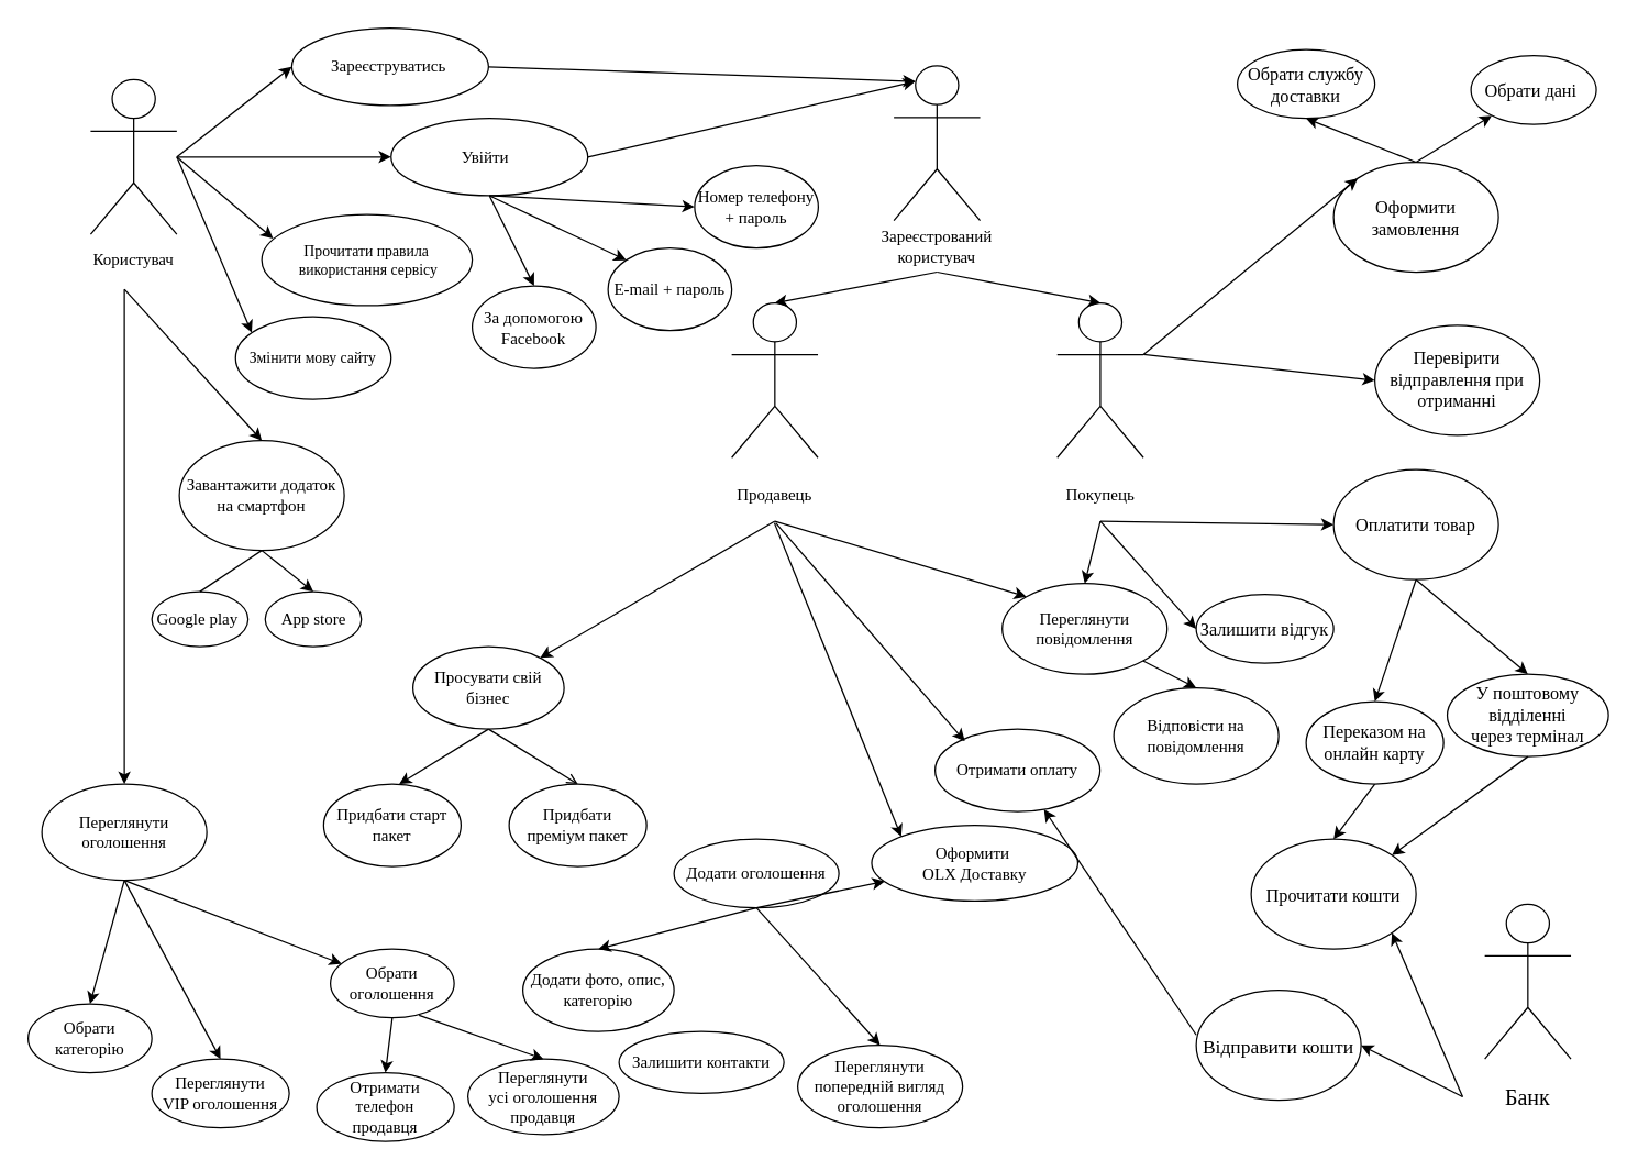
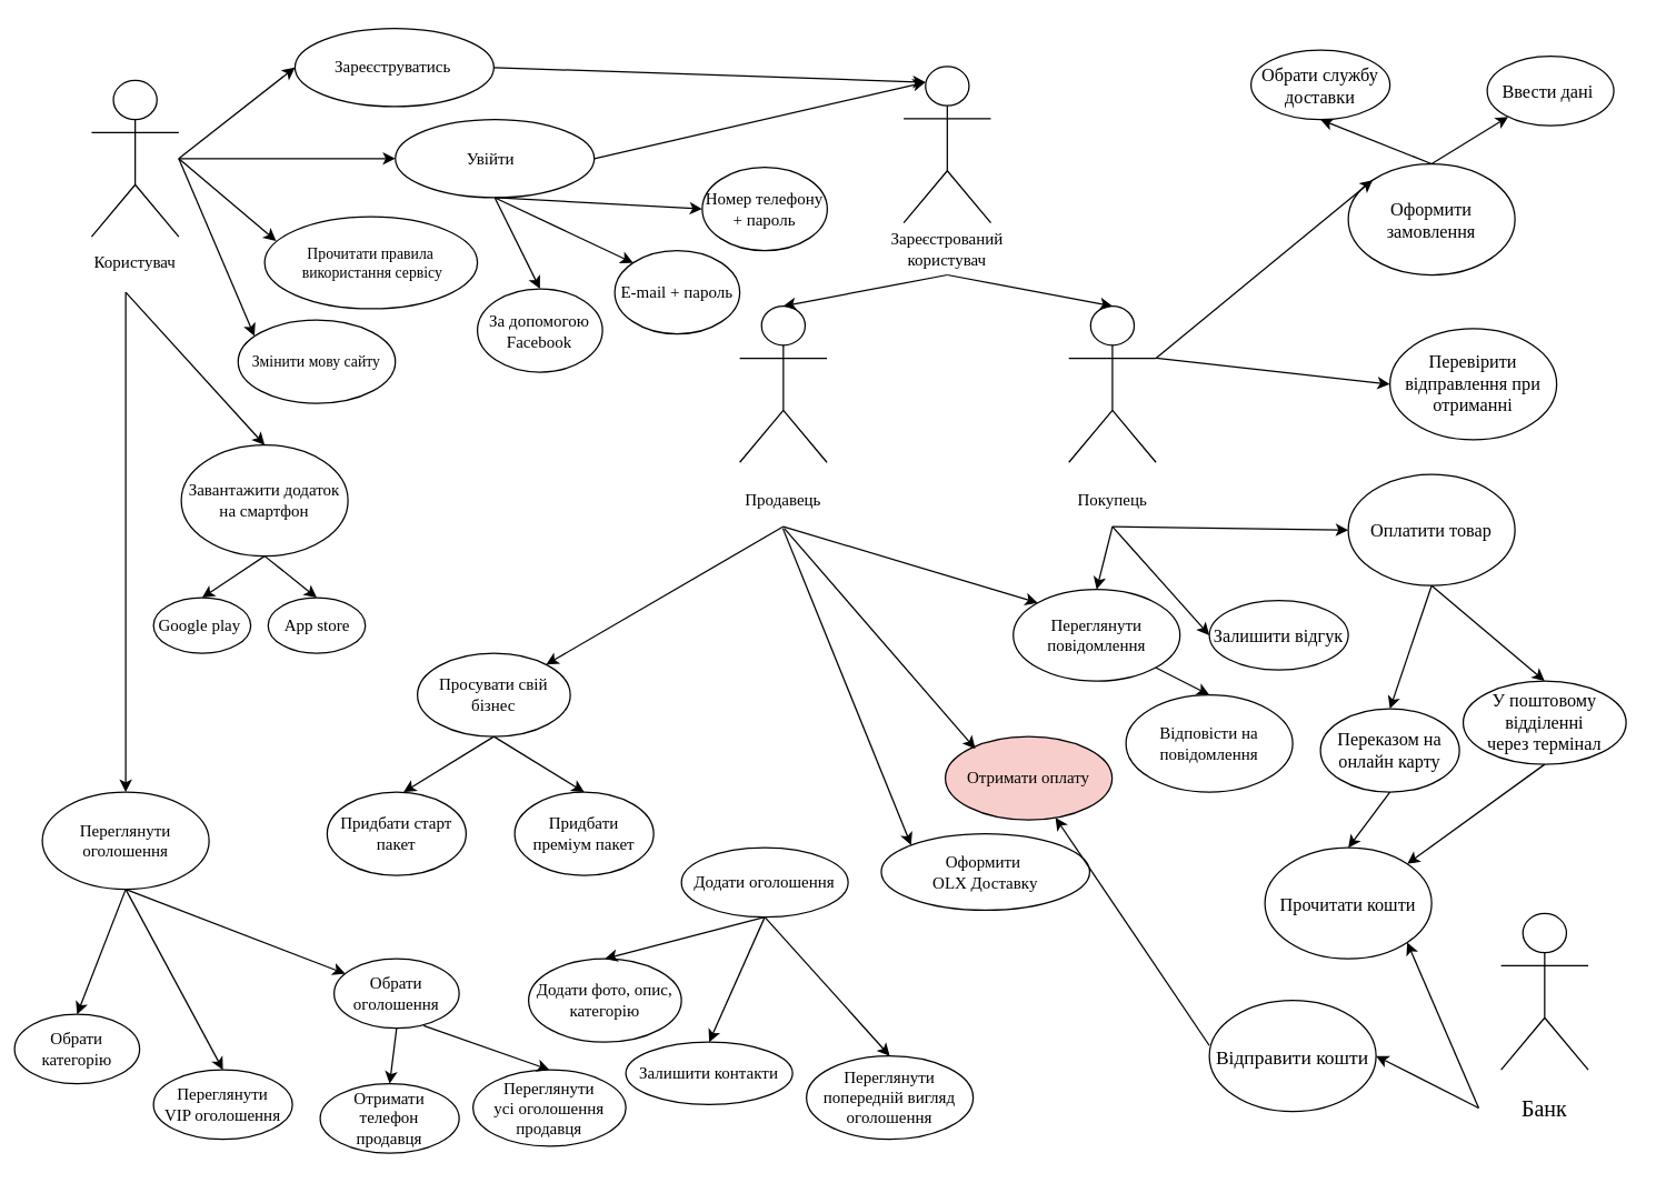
- <mxCell id="97" value="Обрати дані&amp;nbsp;" style="ellipse;whiteSpace=wrap;html=1;fontFamily=Times New Roman;fontSize=13;fontColor=#000000;" vertex="1" parent="1"><mxGeometry x="1070" y="40" width="91.13" height="50" as="geometry" /></mxCell>
+ <mxCell id="97" value="Ввести дані&amp;nbsp;" style="ellipse;whiteSpace=wrap;html=1;fontFamily=Times New Roman;fontSize=13;fontColor=#000000;" vertex="1" parent="1"><mxGeometry x="1070" y="40" width="91.13" height="50" as="geometry" /></mxCell>
- <mxCell id="29" value="" style="endArrow=none;html=1;rounded=0;fontFamily=Times New Roman;fontSize=12;fontColor=none;exitX=0.5;exitY=1;exitDx=0;exitDy=0;entryX=0.5;entryY=0;entryDx=0;entryDy=0;" edge="1" parent="1" source="18" target="27"><mxGeometry width="50" height="50" relative="1" as="geometry"><mxPoint x="250" y="490" as="sourcePoint" /><mxPoint x="300" y="440" as="targetPoint" /></mxGeometry></mxCell>
+ <mxCell id="29" value="" style="endArrow=classic;html=1;rounded=0;fontFamily=Times New Roman;fontSize=12;fontColor=none;exitX=0.5;exitY=1;exitDx=0;exitDy=0;entryX=0.5;entryY=0;entryDx=0;entryDy=0;" edge="1" parent="1" source="18" target="27"><mxGeometry width="50" height="50" relative="1" as="geometry"><mxPoint x="250" y="490" as="sourcePoint" /><mxPoint x="300" y="440" as="targetPoint" /></mxGeometry></mxCell>
- <mxCell id="70" value="Отримати оплату" style="ellipse;whiteSpace=wrap;html=1;fontFamily=Times New Roman;fontSize=12;fontColor=none;" vertex="1" parent="1"><mxGeometry x="680" y="530" width="120" height="60" as="geometry" /></mxCell>
+ <mxCell id="70" value="Отримати оплату" style="ellipse;whiteSpace=wrap;html=1;fontFamily=Times New Roman;fontSize=12;fontColor=none;fillColor=#f8cecc;" vertex="1" parent="1"><mxGeometry x="680" y="530" width="120" height="60" as="geometry" /></mxCell>
- <mxCell id="52" value="" style="endArrow=open;html=1;rounded=0;fontFamily=Times New Roman;fontSize=12;fontColor=none;exitX=0.5;exitY=1;exitDx=0;exitDy=0;entryX=0.5;entryY=0;entryDx=0;entryDy=0;" edge="1" parent="1" source="48" target="51"><mxGeometry width="50" height="50" relative="1" as="geometry"><mxPoint x="365" y="540" as="sourcePoint" /><mxPoint x="300" y="580" as="targetPoint" /></mxGeometry></mxCell>
+ <mxCell id="52" value="" style="endArrow=classic;html=1;rounded=0;fontFamily=Times New Roman;fontSize=12;fontColor=none;exitX=0.5;exitY=1;exitDx=0;exitDy=0;entryX=0.5;entryY=0;entryDx=0;entryDy=0;" edge="1" parent="1" source="48" target="51"><mxGeometry width="50" height="50" relative="1" as="geometry"><mxPoint x="365" y="540" as="sourcePoint" /><mxPoint x="300" y="580" as="targetPoint" /></mxGeometry></mxCell>
- <mxCell id="62" value="" style="endArrow=classic;html=1;rounded=0;fontFamily=Times New Roman;fontSize=12;fontColor=none;exitX=0.5;exitY=1;exitDx=0;exitDy=0;" edge="1" parent="1" source="58" target="71"><mxGeometry width="50" height="50" relative="1" as="geometry"><mxPoint x="540" y="710" as="sourcePoint" /><mxPoint x="590" y="660" as="targetPoint" /></mxGeometry></mxCell>
+ <mxCell id="62" value="" style="endArrow=classic;html=1;rounded=0;fontFamily=Times New Roman;fontSize=12;fontColor=none;exitX=0.5;exitY=1;exitDx=0;exitDy=0;entryX=0.5;entryY=0;entryDx=0;entryDy=0;" edge="1" parent="1" source="58" target="61"><mxGeometry width="50" height="50" relative="1" as="geometry"><mxPoint x="540" y="710" as="sourcePoint" /><mxPoint x="590" y="660" as="targetPoint" /></mxGeometry></mxCell>
- <mxCell id="21" value="Обрати категорію" style="ellipse;whiteSpace=wrap;html=1;fontFamily=Times New Roman;fontSize=12;fontColor=none;" vertex="1" parent="1"><mxGeometry x="20" y="730" width="90" height="50" as="geometry" /></mxCell>
+ <mxCell id="21" value="Обрати категорію" style="ellipse;whiteSpace=wrap;html=1;fontFamily=Times New Roman;fontSize=12;fontColor=none;" vertex="1" parent="1"><mxGeometry x="10" y="730" width="90" height="50" as="geometry" /></mxCell>
